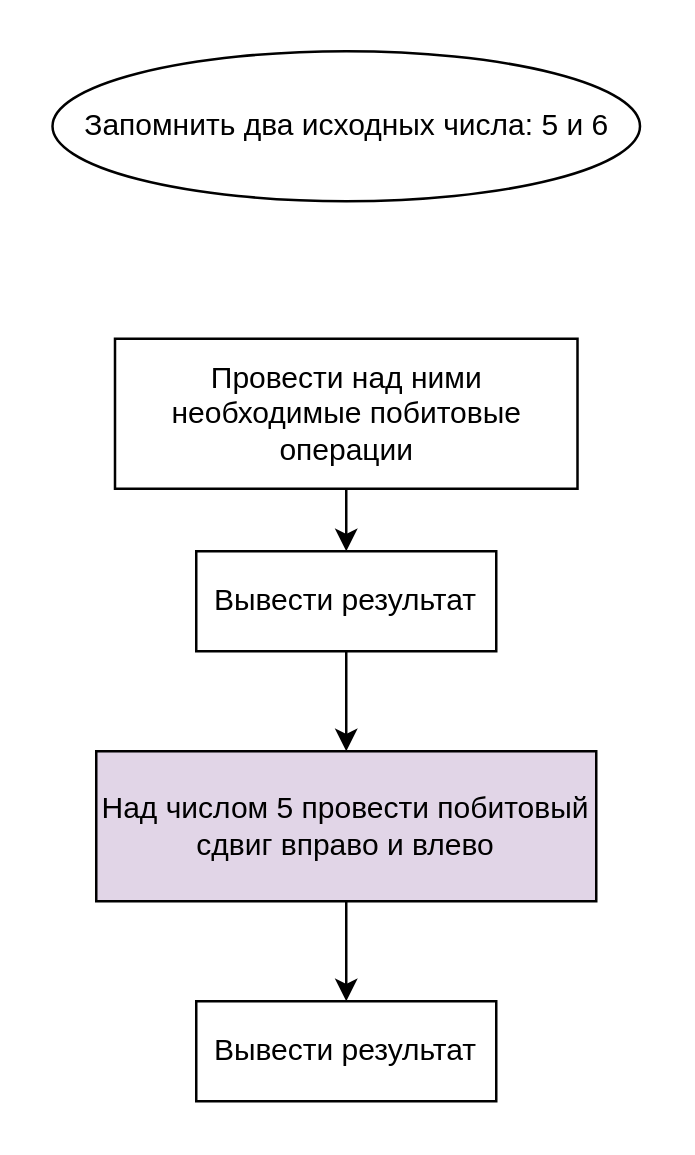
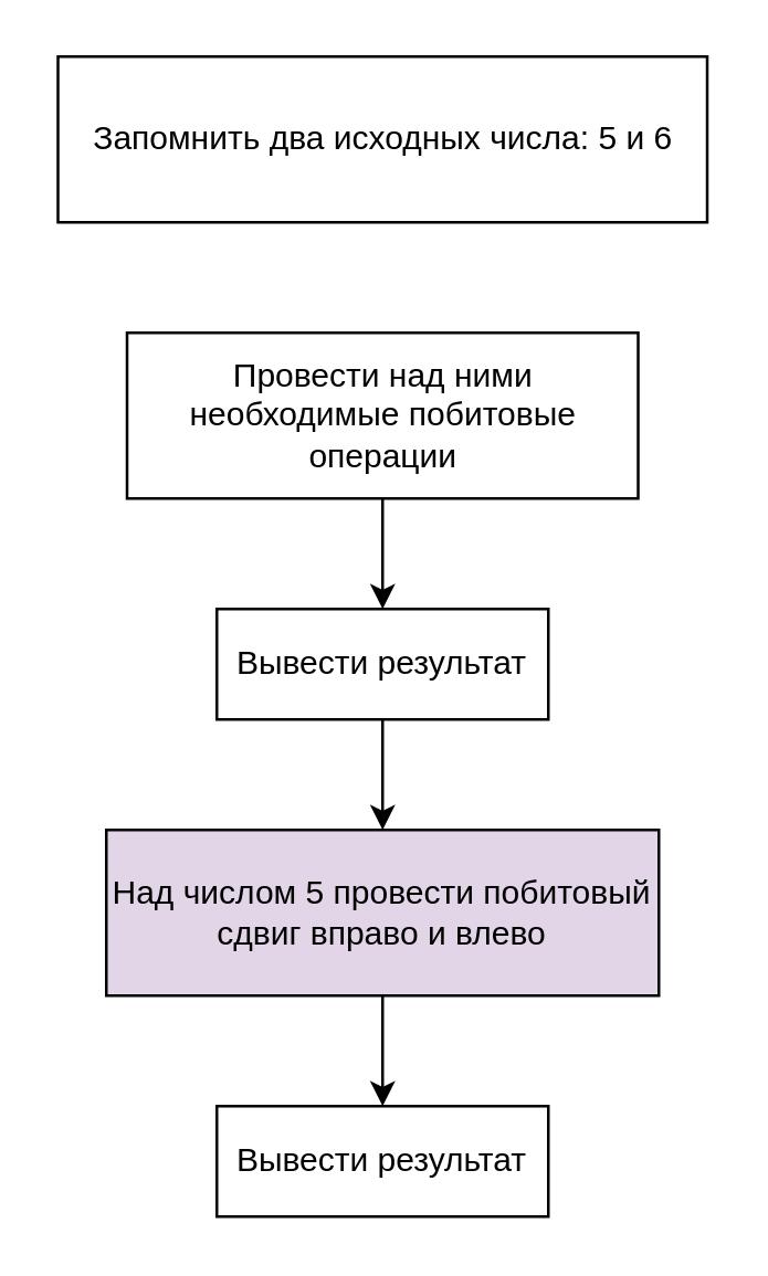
- <mxCell id="2" value="Запомнить два исходных числа: 5 и 6" style="ellipse;whiteSpace=wrap;html=1;" vertex="1" parent="1"><mxGeometry x="20.5" y="20" width="235" height="60" as="geometry" /></mxCell>
+ <mxCell id="2" value="Запомнить два исходных числа: 5 и 6" style="rounded=0;whiteSpace=wrap;html=1;" vertex="1" parent="1"><mxGeometry x="20.5" y="20" width="235" height="60" as="geometry" /></mxCell>
- <mxCell id="4" value="Провести над ними необходимые побитовые операции" style="whiteSpace=wrap;html=1;rounded=0;" vertex="1" parent="1"><mxGeometry x="45.5" y="135" width="185" height="60" as="geometry" /></mxCell>
+ <mxCell id="4" value="Провести над ними необходимые побитовые операции" style="whiteSpace=wrap;html=1;rounded=0;" vertex="1" parent="1"><mxGeometry x="45.5" y="120" width="185" height="60" as="geometry" /></mxCell>
